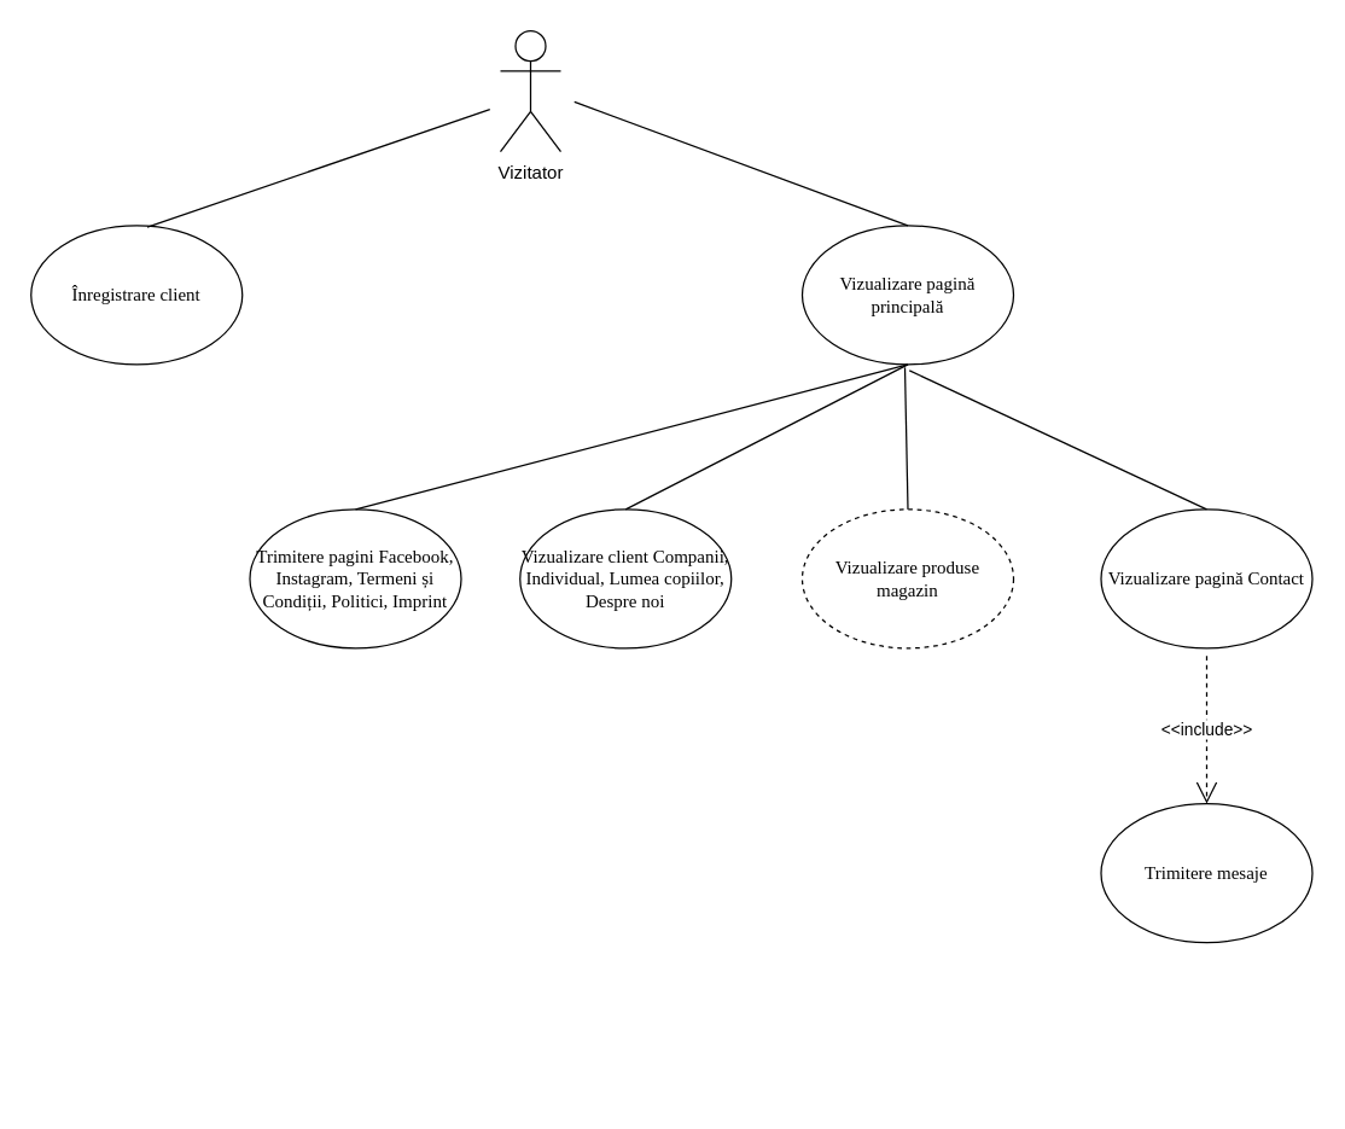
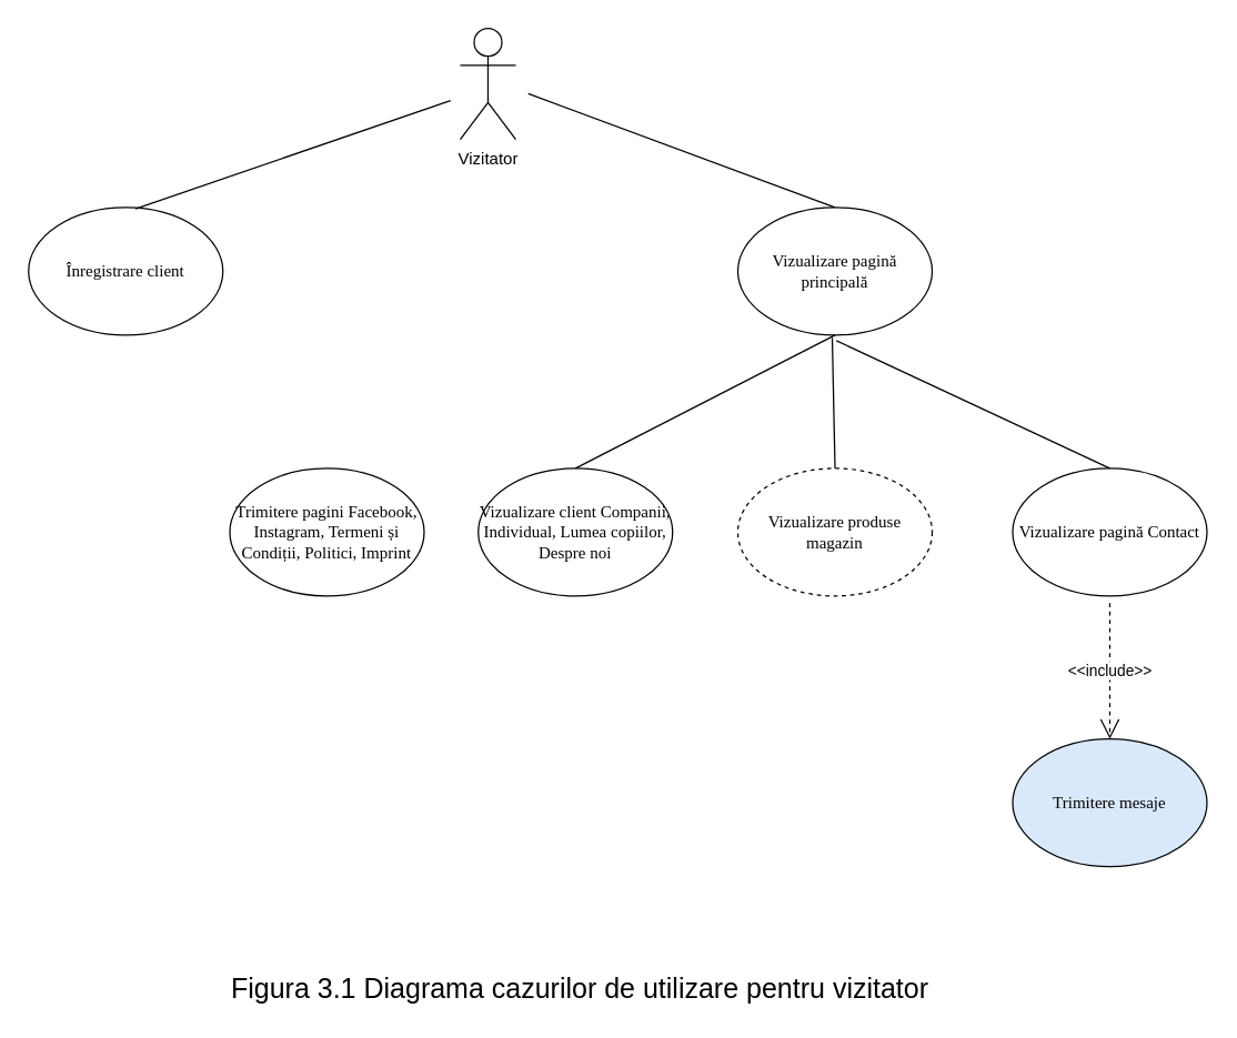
- <mxCell id="13" value="" style="endArrow=none;html=1;rounded=0;entryX=0.5;entryY=1;entryDx=0;entryDy=0;exitX=0.5;exitY=0;exitDx=0;exitDy=0;" edge="1" parent="1" source="10" target="7"><mxGeometry width="50" height="50" relative="1" as="geometry"><mxPoint x="242" y="335" as="sourcePoint" /><mxPoint x="292" y="285" as="targetPoint" /></mxGeometry></mxCell>
- <mxCell id="6" value="Trimitere mesaje" style="ellipse;whiteSpace=wrap;html=1;fontStyle=0;fontFamily=Comic Sans MS;" parent="1" vertex="1"><mxGeometry x="729" y="532" width="140" height="92" as="geometry" /></mxCell>
+ <mxCell id="6" value="Trimitere mesaje" style="ellipse;whiteSpace=wrap;html=1;fontStyle=0;fontFamily=Comic Sans MS;fillColor=#dae8fc;" parent="1" vertex="1"><mxGeometry x="729" y="532" width="140" height="92" as="geometry" /></mxCell>
+ <mxCell id="8" value="Figura 3.1 Diagrama cazurilor de utilizare pentru vizitator" style="text;html=1;align=center;verticalAlign=middle;whiteSpace=wrap;rounded=0;fontSize=20;" parent="1" vertex="1"><mxGeometry x="134" y="696" width="567" height="30" as="geometry" /></mxCell>
